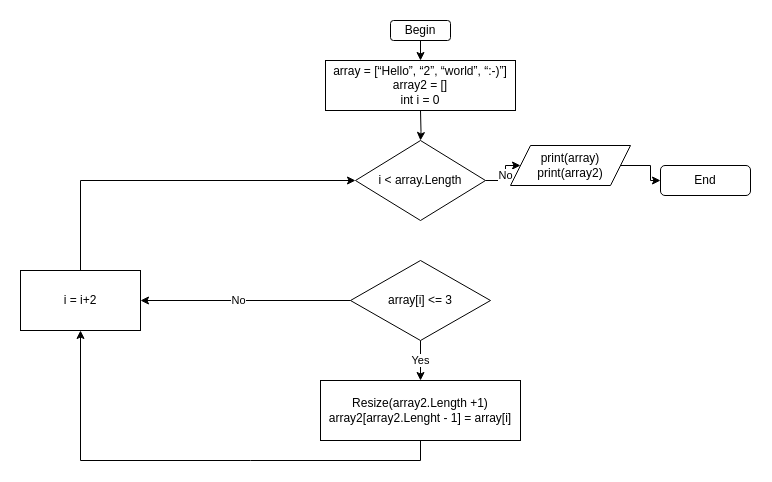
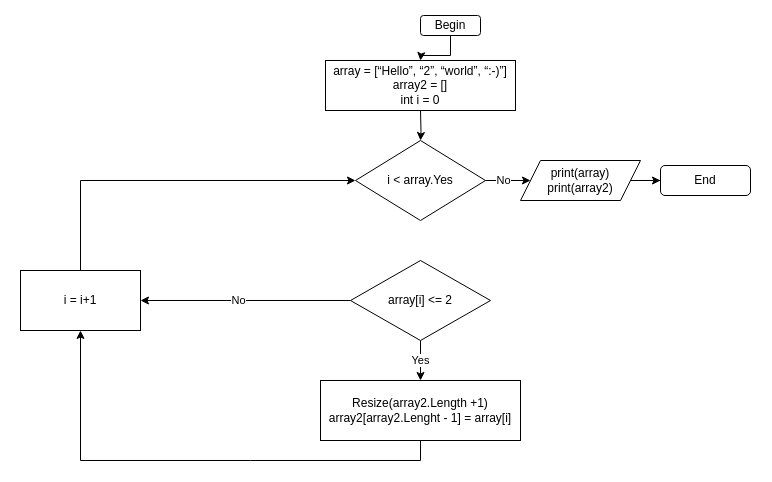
- <mxCell id="3" value="Begin" style="rounded=1;whiteSpace=wrap;html=1;" parent="1" vertex="1"><mxGeometry x="390" y="20" width="60" height="20" as="geometry" /></mxCell>
+ <mxCell id="3" value="Begin" style="rounded=1;whiteSpace=wrap;html=1;" parent="1" vertex="1"><mxGeometry x="420" y="15" width="60" height="20" as="geometry" /></mxCell>
- <mxCell id="17" value="print(array)&lt;br&gt;print(array2)" style="shape=parallelogram;perimeter=parallelogramPerimeter;whiteSpace=wrap;html=1;fixedSize=1;" parent="1" vertex="1"><mxGeometry x="510" y="145" width="120" height="40" as="geometry" /></mxCell>
+ <mxCell id="17" value="print(array)&lt;br&gt;print(array2)" style="shape=parallelogram;perimeter=parallelogramPerimeter;whiteSpace=wrap;html=1;fixedSize=1;" parent="1" vertex="1"><mxGeometry x="520" y="160" width="120" height="40" as="geometry" /></mxCell>
- <mxCell id="7" value="i &amp;lt; array.Length" style="rhombus;whiteSpace=wrap;html=1;" parent="1" vertex="1"><mxGeometry x="355" y="140" width="130" height="80" as="geometry" /></mxCell>
+ <mxCell id="7" value="i &amp;lt; array.Yes" style="rhombus;whiteSpace=wrap;html=1;" parent="1" vertex="1"><mxGeometry x="355" y="140" width="130" height="80" as="geometry" /></mxCell>
- <mxCell id="12" value="i = i+2" style="rounded=0;whiteSpace=wrap;html=1;" parent="1" vertex="1"><mxGeometry x="20" y="270" width="120" height="60" as="geometry" /></mxCell>
+ <mxCell id="12" value="i = i+1" style="rounded=0;whiteSpace=wrap;html=1;" parent="1" vertex="1"><mxGeometry x="20" y="270" width="120" height="60" as="geometry" /></mxCell>
- <mxCell id="9" value="array[i] &amp;lt;= 3" style="rhombus;whiteSpace=wrap;html=1;" parent="1" vertex="1"><mxGeometry x="350" y="260" width="140" height="80" as="geometry" /></mxCell>
+ <mxCell id="9" value="array[i] &amp;lt;= 2" style="rhombus;whiteSpace=wrap;html=1;" parent="1" vertex="1"><mxGeometry x="350" y="260" width="140" height="80" as="geometry" /></mxCell>
